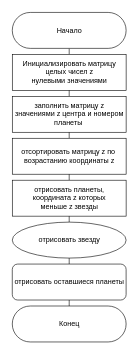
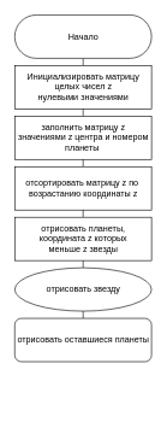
- <mxCell id="15" style="edgeStyle=orthogonalEdgeStyle;rounded=0;orthogonalLoop=1;jettySize=auto;html=1;exitX=0.5;exitY=0.5;exitDx=0;exitDy=-30;exitPerimeter=0;entryX=0.5;entryY=1;entryDx=0;entryDy=0;fontSize=10;endArrow=none;endFill=0;" parent="1" source="16" target="14" edge="1"><mxGeometry relative="1" as="geometry" /></mxCell>
- <mxCell id="16" value="Конец" style="html=1;dashed=0;whitespace=wrap;shape=mxgraph.dfd.start" parent="1" vertex="1"><mxGeometry x="20" y="510" width="190" height="60" as="geometry" /></mxCell>
